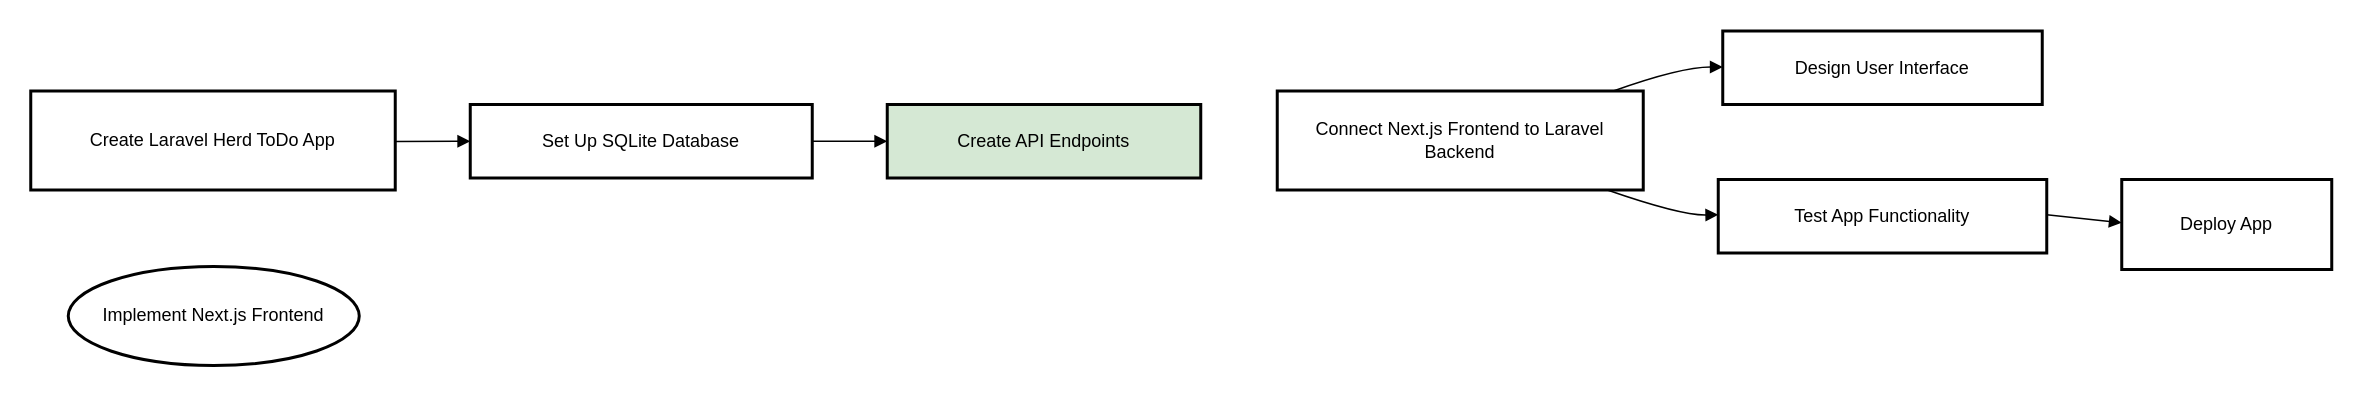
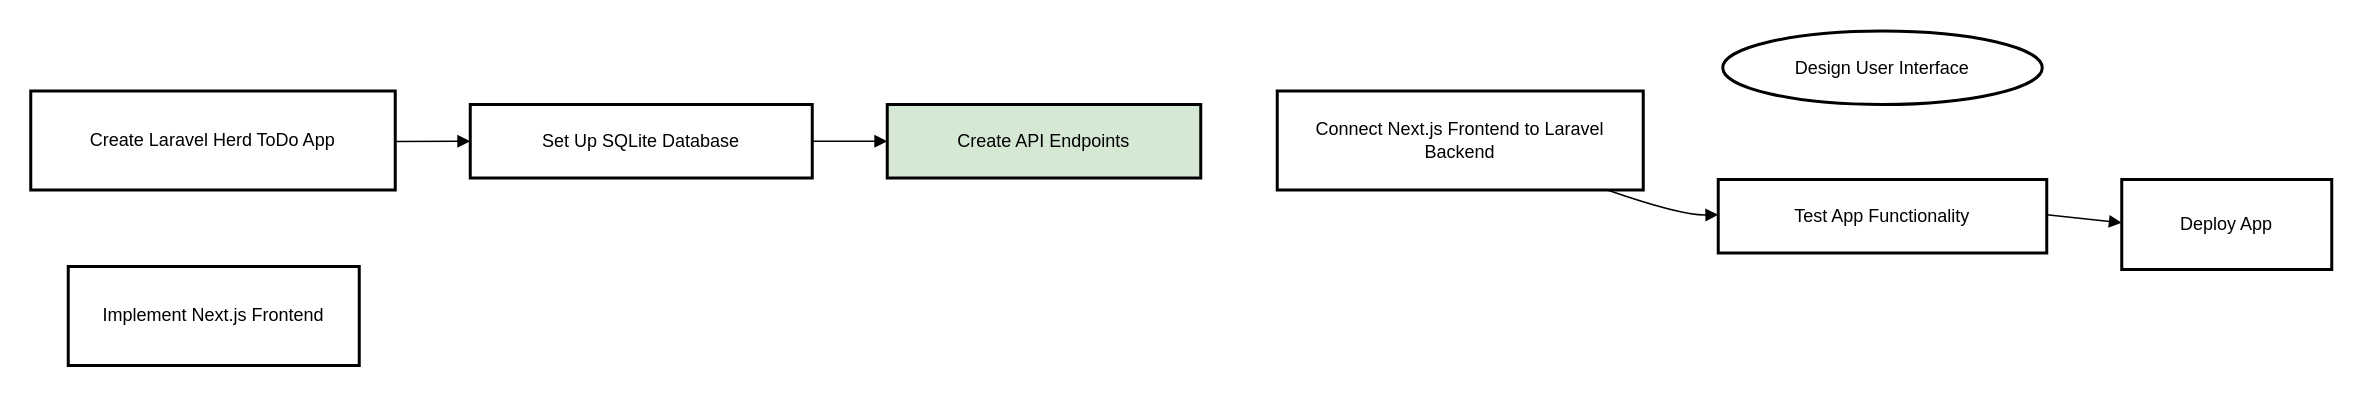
- <mxCell id="5" value="Design User Interface" style="whiteSpace=wrap;strokeWidth=2;" parent="1" vertex="1"><mxGeometry x="1148" y="20" width="213" height="49" as="geometry" /></mxCell>
+ <mxCell id="5" value="Design User Interface" style="ellipse;whiteSpace=wrap;strokeWidth=2;" parent="1" vertex="1"><mxGeometry x="1148" y="20" width="213" height="49" as="geometry" /></mxCell>
- <mxCell id="12" value="" style="curved=1;startArrow=none;endArrow=block;exitX=0.91;exitY=0.01;entryX=0;entryY=0.49;" parent="1" source="7" target="5" edge="1"><mxGeometry relative="1" as="geometry"><Array as="points"><mxPoint x="1120" y="44" /></Array></mxGeometry></mxCell>
- <mxCell id="4" value="Implement Next.js Frontend" style="ellipse;whiteSpace=wrap;strokeWidth=2;" parent="1" vertex="1"><mxGeometry x="45" y="177" width="194" height="66" as="geometry" /></mxCell>
+ <mxCell id="4" value="Implement Next.js Frontend" style="whiteSpace=wrap;strokeWidth=2;" parent="1" vertex="1"><mxGeometry x="45" y="177" width="194" height="66" as="geometry" /></mxCell>
